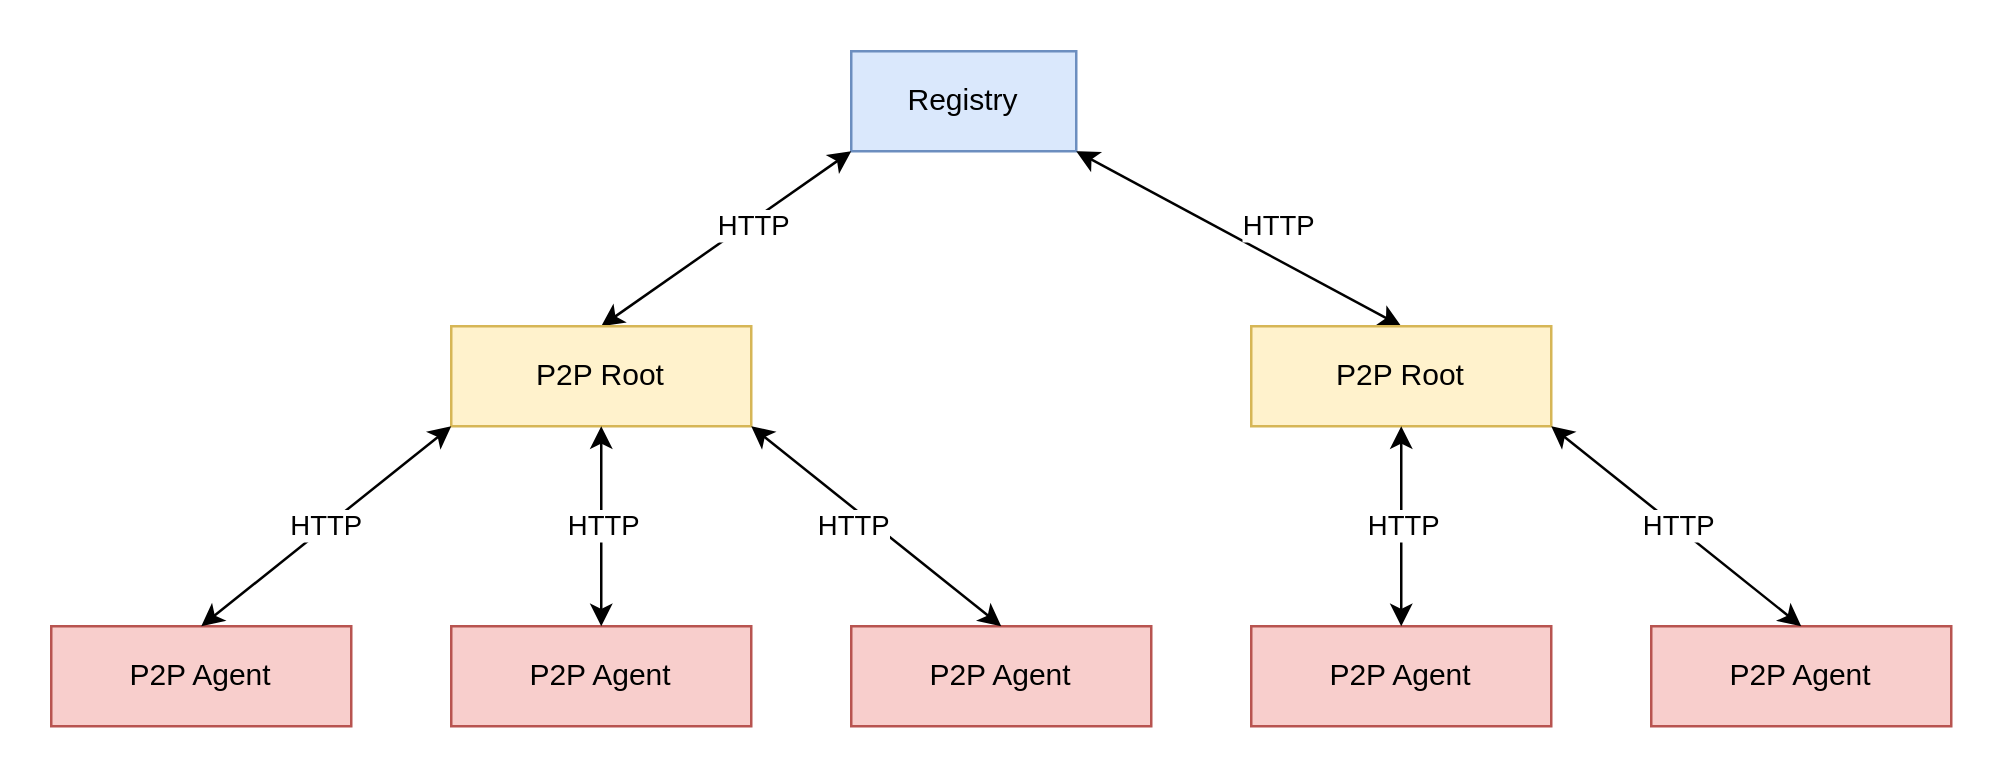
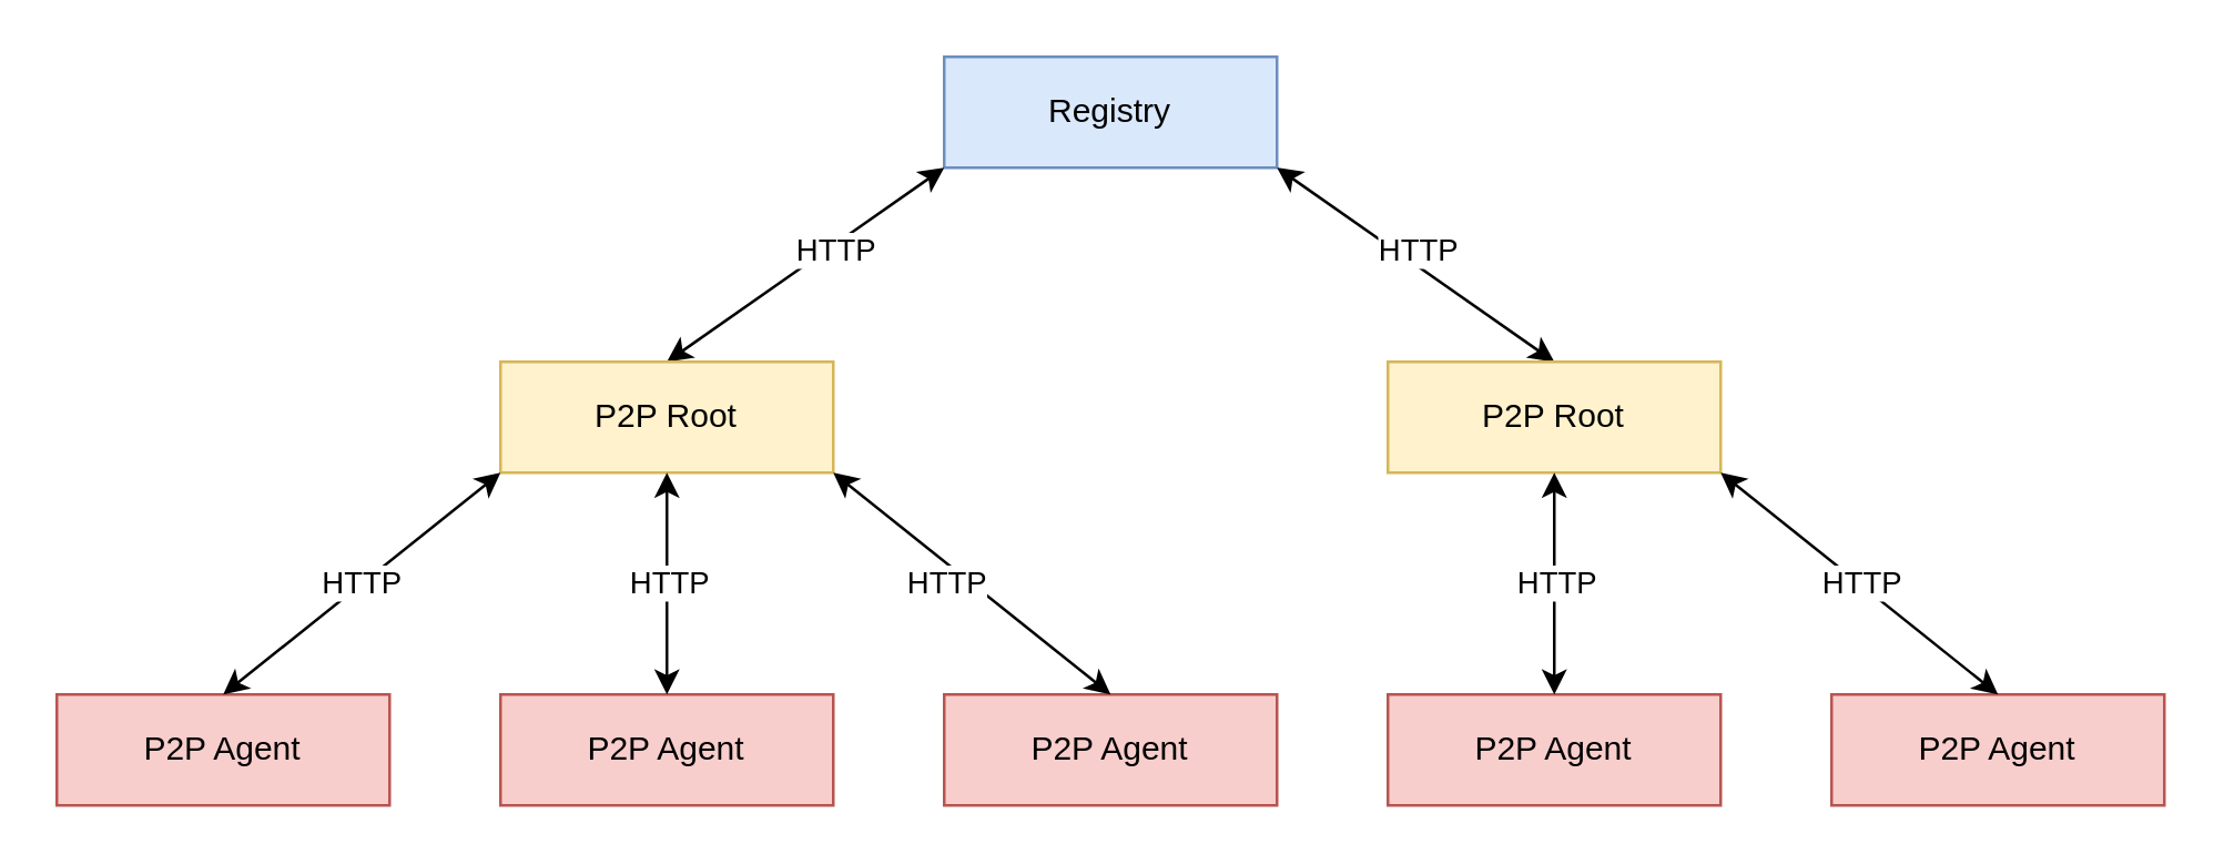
- <mxCell id="2" value="Registry" style="rounded=0;whiteSpace=wrap;html=1;fillColor=#dae8fc;strokeColor=#6c8ebf;" vertex="1" parent="1"><mxGeometry x="340" y="20" width="90" height="40" as="geometry" /></mxCell>
+ <mxCell id="2" value="Registry" style="rounded=0;whiteSpace=wrap;html=1;fillColor=#dae8fc;strokeColor=#6c8ebf;" vertex="1" parent="1"><mxGeometry x="340" y="20" width="120" height="40" as="geometry" /></mxCell>
